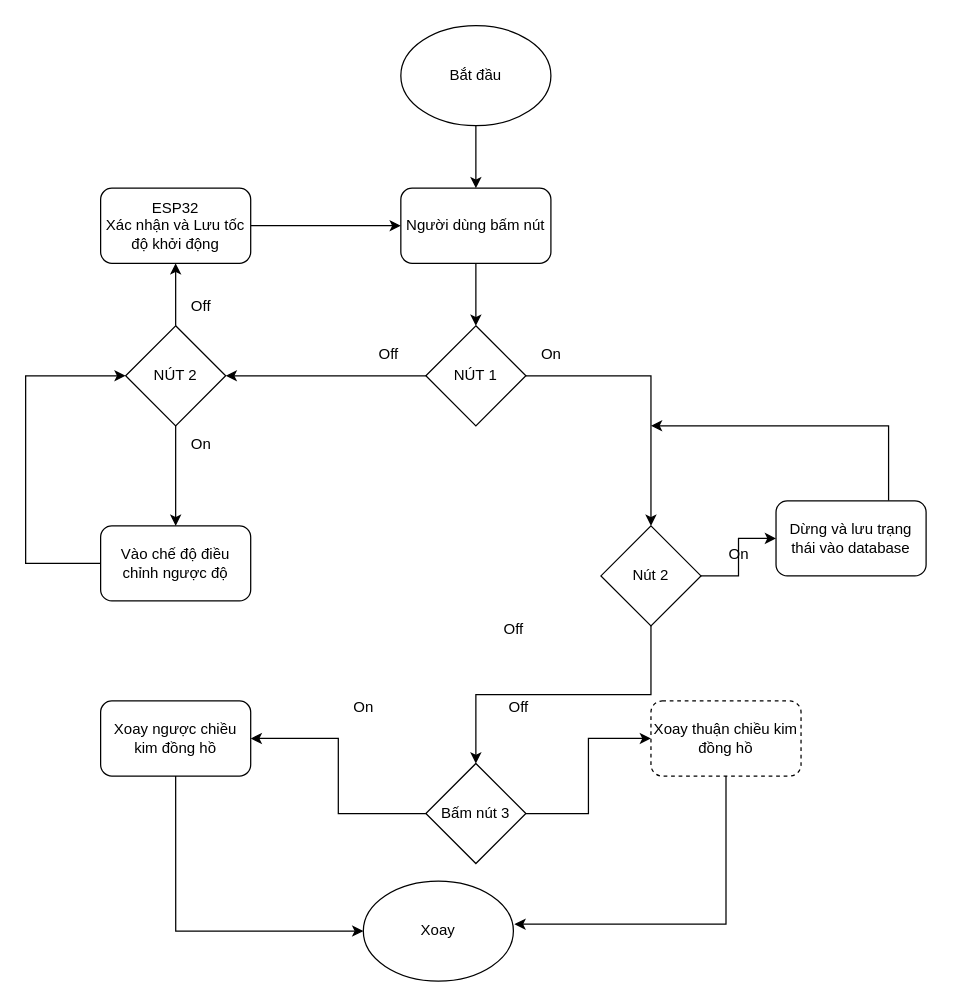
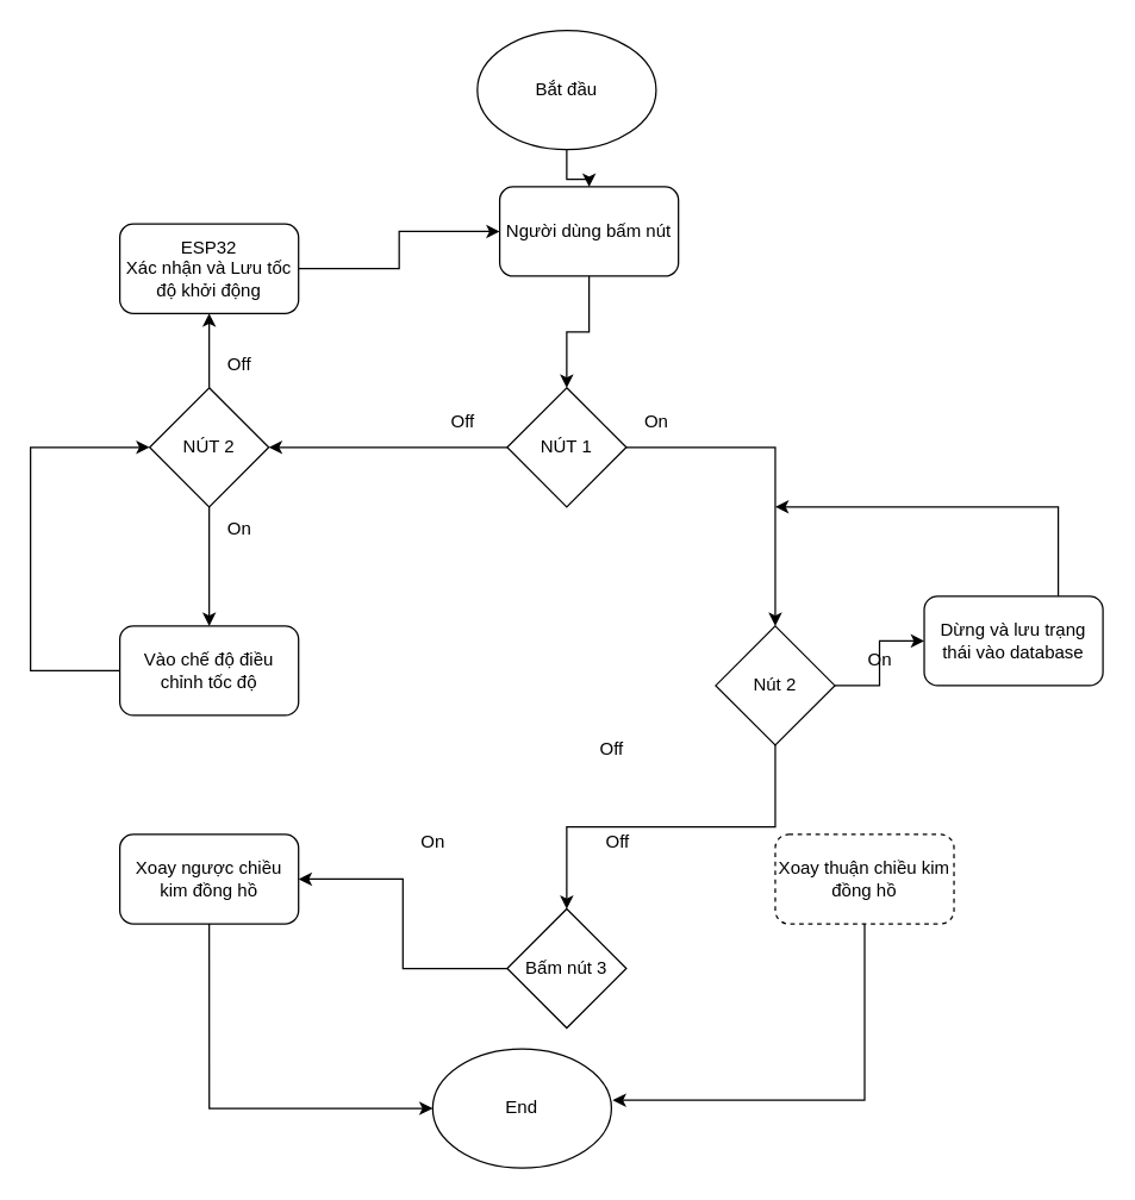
- <mxCell id="3" value="Người dùng bấm nút" style="rounded=1;whiteSpace=wrap;html=1;" vertex="1" parent="1"><mxGeometry x="320" y="150" width="120" height="60" as="geometry" /></mxCell>
+ <mxCell id="3" value="Người dùng bấm nút" style="rounded=1;whiteSpace=wrap;html=1;" vertex="1" parent="1"><mxGeometry x="335" y="125" width="120" height="60" as="geometry" /></mxCell>
- <mxCell id="11" value="Vào chế độ điều chỉnh ngược độ" style="rounded=1;whiteSpace=wrap;html=1;" vertex="1" parent="1"><mxGeometry x="79.95" y="420" width="120" height="60" as="geometry" /></mxCell>
+ <mxCell id="11" value="Vào chế độ điều chỉnh tốc độ" style="rounded=1;whiteSpace=wrap;html=1;" vertex="1" parent="1"><mxGeometry x="79.95" y="420" width="120" height="60" as="geometry" /></mxCell>
- <mxCell id="18" style="edgeStyle=orthogonalEdgeStyle;rounded=0;orthogonalLoop=1;jettySize=auto;html=1;entryX=0;entryY=0.5;entryDx=0;entryDy=0;" edge="1" parent="1" source="19" target="22"><mxGeometry relative="1" as="geometry" /></mxCell>
- <mxCell id="25" value="Xoay" style="ellipse;whiteSpace=wrap;html=1;" vertex="1" parent="1"><mxGeometry x="290" y="704" width="120" height="80" as="geometry" /></mxCell>
+ <mxCell id="25" value="End" style="ellipse;whiteSpace=wrap;html=1;" vertex="1" parent="1"><mxGeometry x="290" y="704" width="120" height="80" as="geometry" /></mxCell>
